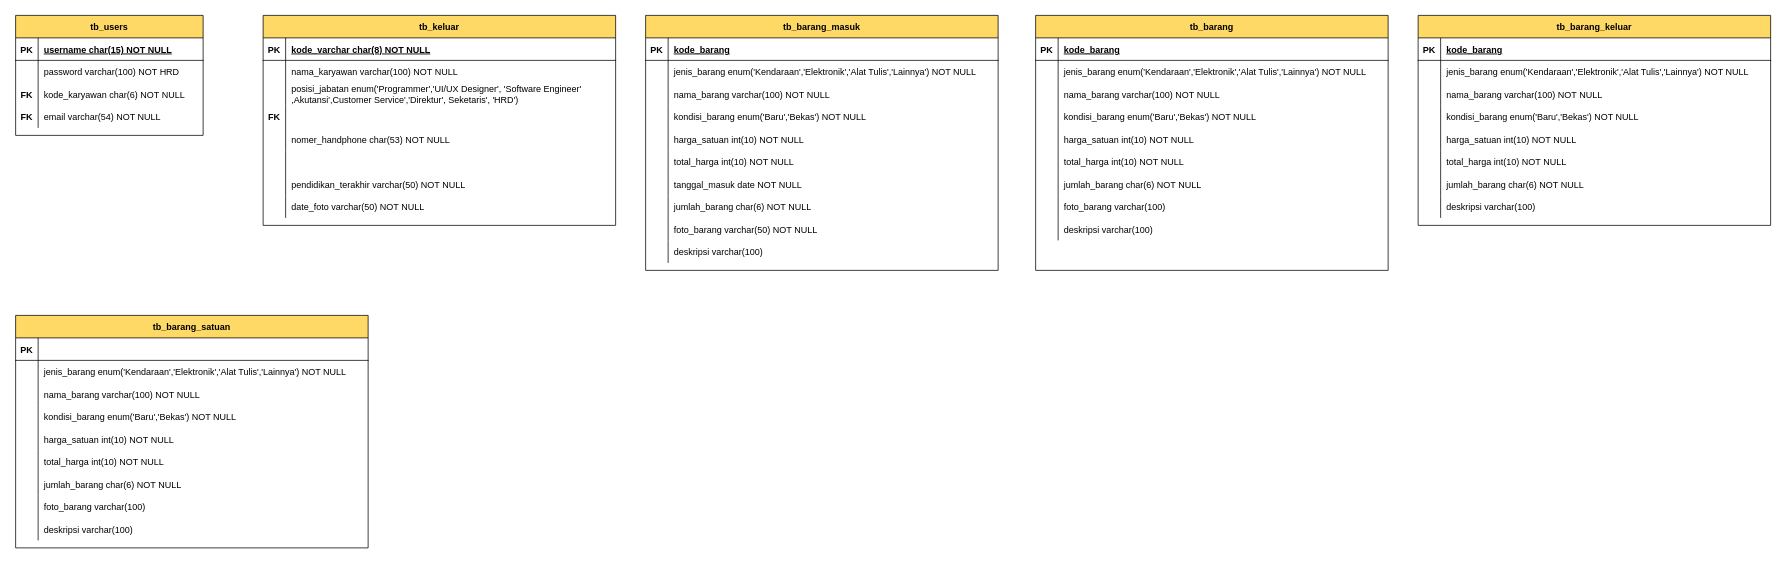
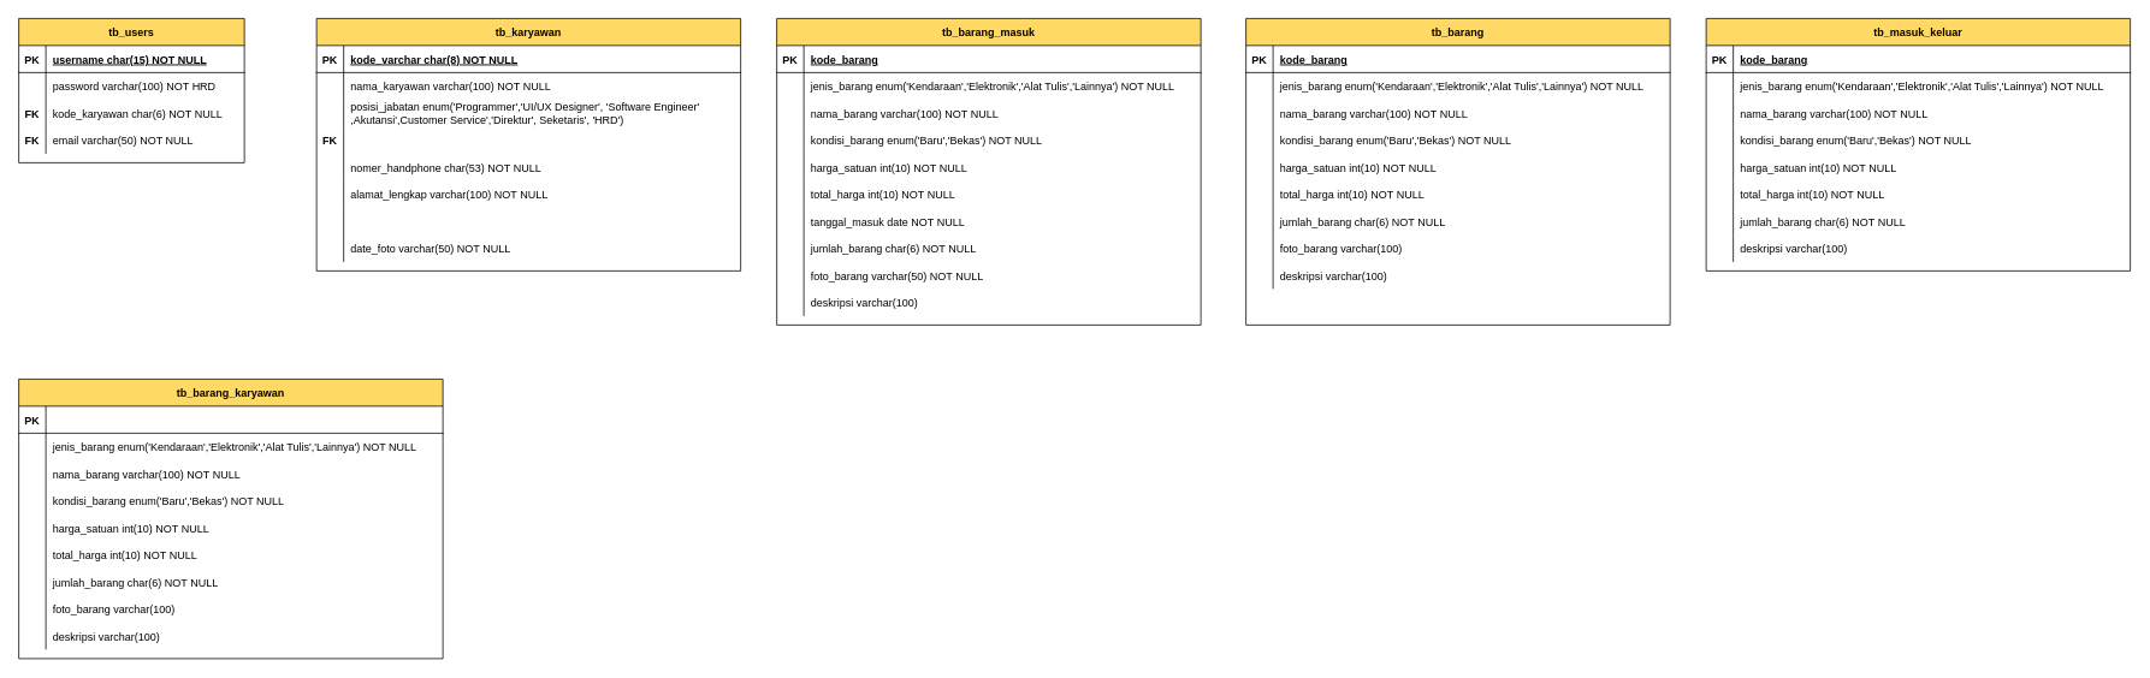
- <mxCell id="15" value="tb_keluar" style="shape=table;startSize=30;container=1;collapsible=1;childLayout=tableLayout;fixedRows=1;rowLines=0;fontStyle=1;align=center;resizeLast=1;labelBackgroundColor=none;labelBorderColor=none;fillColor=#FFD966;" parent="1" vertex="1"><mxGeometry x="350" y="20" width="470" height="280" as="geometry" /></mxCell>
+ <mxCell id="15" value="tb_karyawan" style="shape=table;startSize=30;container=1;collapsible=1;childLayout=tableLayout;fixedRows=1;rowLines=0;fontStyle=1;align=center;resizeLast=1;labelBackgroundColor=none;labelBorderColor=none;fillColor=#FFD966;" parent="1" vertex="1"><mxGeometry x="350" y="20" width="470" height="280" as="geometry" /></mxCell>
- <mxCell id="98" value="tb_barang_keluar" style="shape=table;startSize=30;container=1;collapsible=1;childLayout=tableLayout;fixedRows=1;rowLines=0;fontStyle=1;align=center;resizeLast=1;labelBackgroundColor=none;labelBorderColor=none;fillColor=#FFD966;" parent="1" vertex="1"><mxGeometry x="1890" y="20" width="470" height="280" as="geometry" /></mxCell>
+ <mxCell id="98" value="tb_masuk_keluar" style="shape=table;startSize=30;container=1;collapsible=1;childLayout=tableLayout;fixedRows=1;rowLines=0;fontStyle=1;align=center;resizeLast=1;labelBackgroundColor=none;labelBorderColor=none;fillColor=#FFD966;" parent="1" vertex="1"><mxGeometry x="1890" y="20" width="470" height="280" as="geometry" /></mxCell>
- <mxCell id="14" value="email varchar(54) NOT NULL" style="shape=partialRectangle;overflow=hidden;connectable=0;fillColor=none;top=0;left=0;bottom=0;right=0;align=left;spacingLeft=6;" parent="12" vertex="1"><mxGeometry x="30" width="220" height="30" as="geometry" /></mxCell>
+ <mxCell id="14" value="email varchar(50) NOT NULL" style="shape=partialRectangle;overflow=hidden;connectable=0;fillColor=none;top=0;left=0;bottom=0;right=0;align=left;spacingLeft=6;" parent="12" vertex="1"><mxGeometry x="30" width="220" height="30" as="geometry" /></mxCell>
+ <mxCell id="32" value="alamat_lengkap varchar(100) NOT NULL" style="shape=partialRectangle;overflow=hidden;connectable=0;fillColor=none;top=0;left=0;bottom=0;right=0;align=left;spacingLeft=6;" parent="30" vertex="1"><mxGeometry x="30" width="440" height="30" as="geometry" /></mxCell>
- <mxCell id="35" value="pendidikan_terakhir varchar(50) NOT NULL" style="shape=partialRectangle;overflow=hidden;connectable=0;fillColor=none;top=0;left=0;bottom=0;right=0;align=left;spacingLeft=6;" parent="33" vertex="1"><mxGeometry x="30" width="440" height="30" as="geometry" /></mxCell>
- <mxCell id="123" value="tb_barang_satuan" style="shape=table;startSize=30;container=1;collapsible=1;childLayout=tableLayout;fixedRows=1;rowLines=0;fontStyle=1;align=center;resizeLast=1;labelBackgroundColor=none;labelBorderColor=none;fillColor=#FFD966;" parent="1" vertex="1"><mxGeometry x="20" y="420" width="470" height="310" as="geometry" /></mxCell>
+ <mxCell id="123" value="tb_barang_karyawan" style="shape=table;startSize=30;container=1;collapsible=1;childLayout=tableLayout;fixedRows=1;rowLines=0;fontStyle=1;align=center;resizeLast=1;labelBackgroundColor=none;labelBorderColor=none;fillColor=#FFD966;" parent="1" vertex="1"><mxGeometry x="20" y="420" width="470" height="310" as="geometry" /></mxCell>
